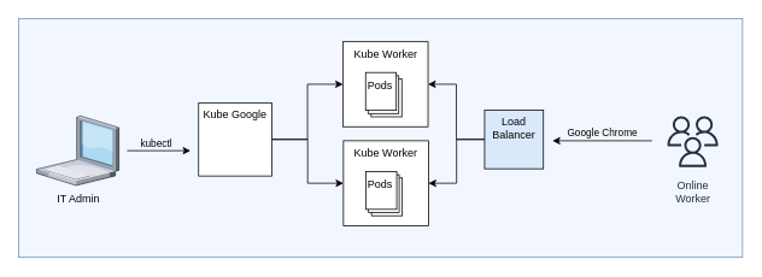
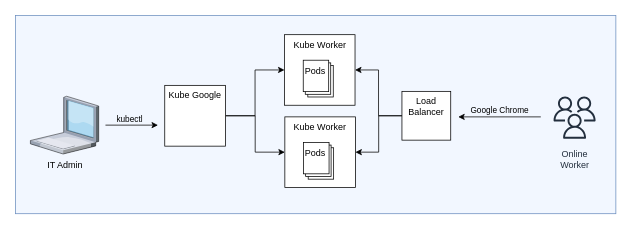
- <mxCell id="5" value="Load Balancer&lt;br&gt;" style="whiteSpace=wrap;html=1;aspect=fixed;horizontal=1;verticalAlign=top;fillColor=#dae8fc;" vertex="1" parent="1"><mxGeometry x="535" y="121" width="65" height="65" as="geometry" /></mxCell>
+ <mxCell id="5" value="Load Balancer&lt;br&gt;" style="whiteSpace=wrap;html=1;aspect=fixed;horizontal=1;verticalAlign=top;" vertex="1" parent="1"><mxGeometry x="535" y="121" width="65" height="65" as="geometry" /></mxCell>
